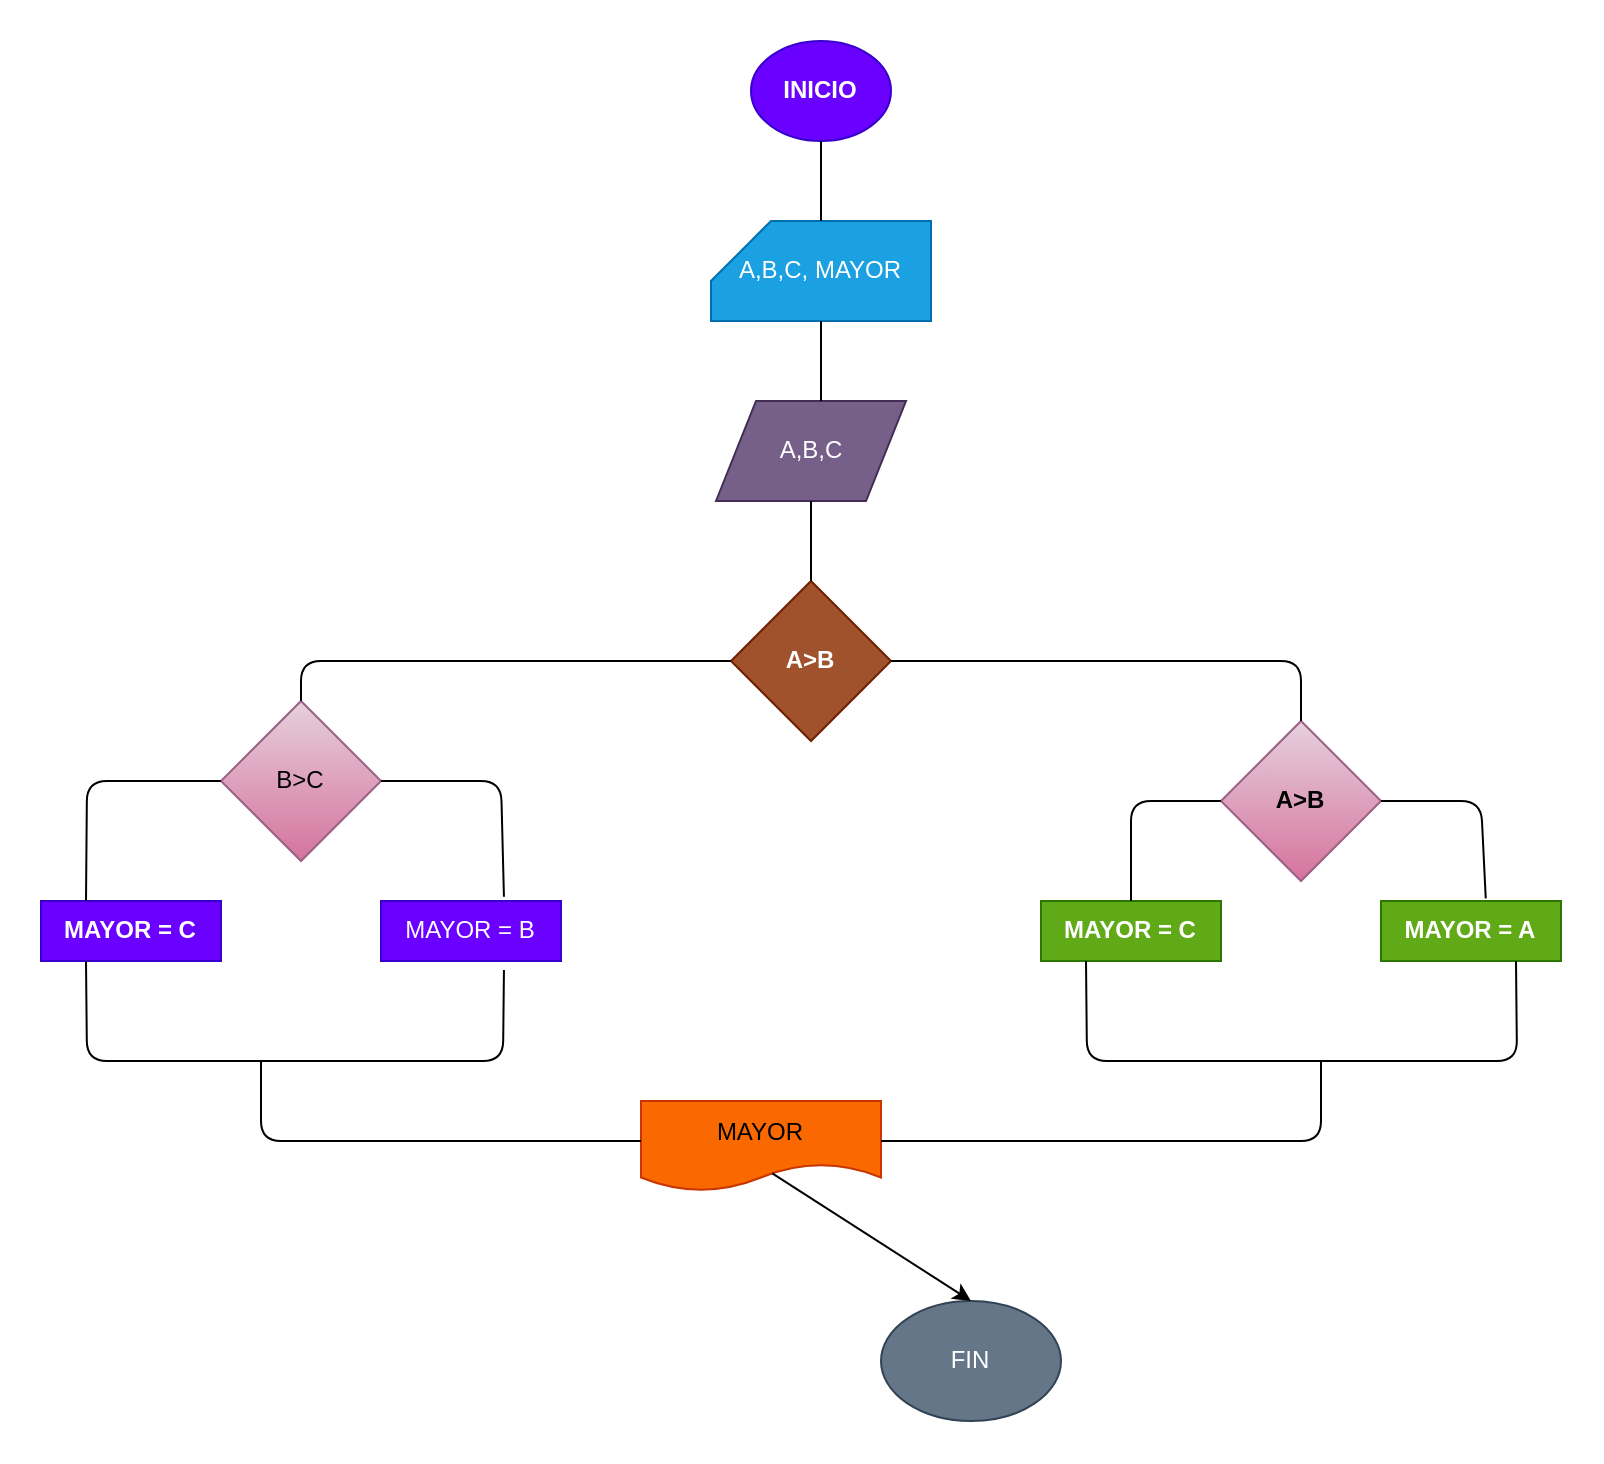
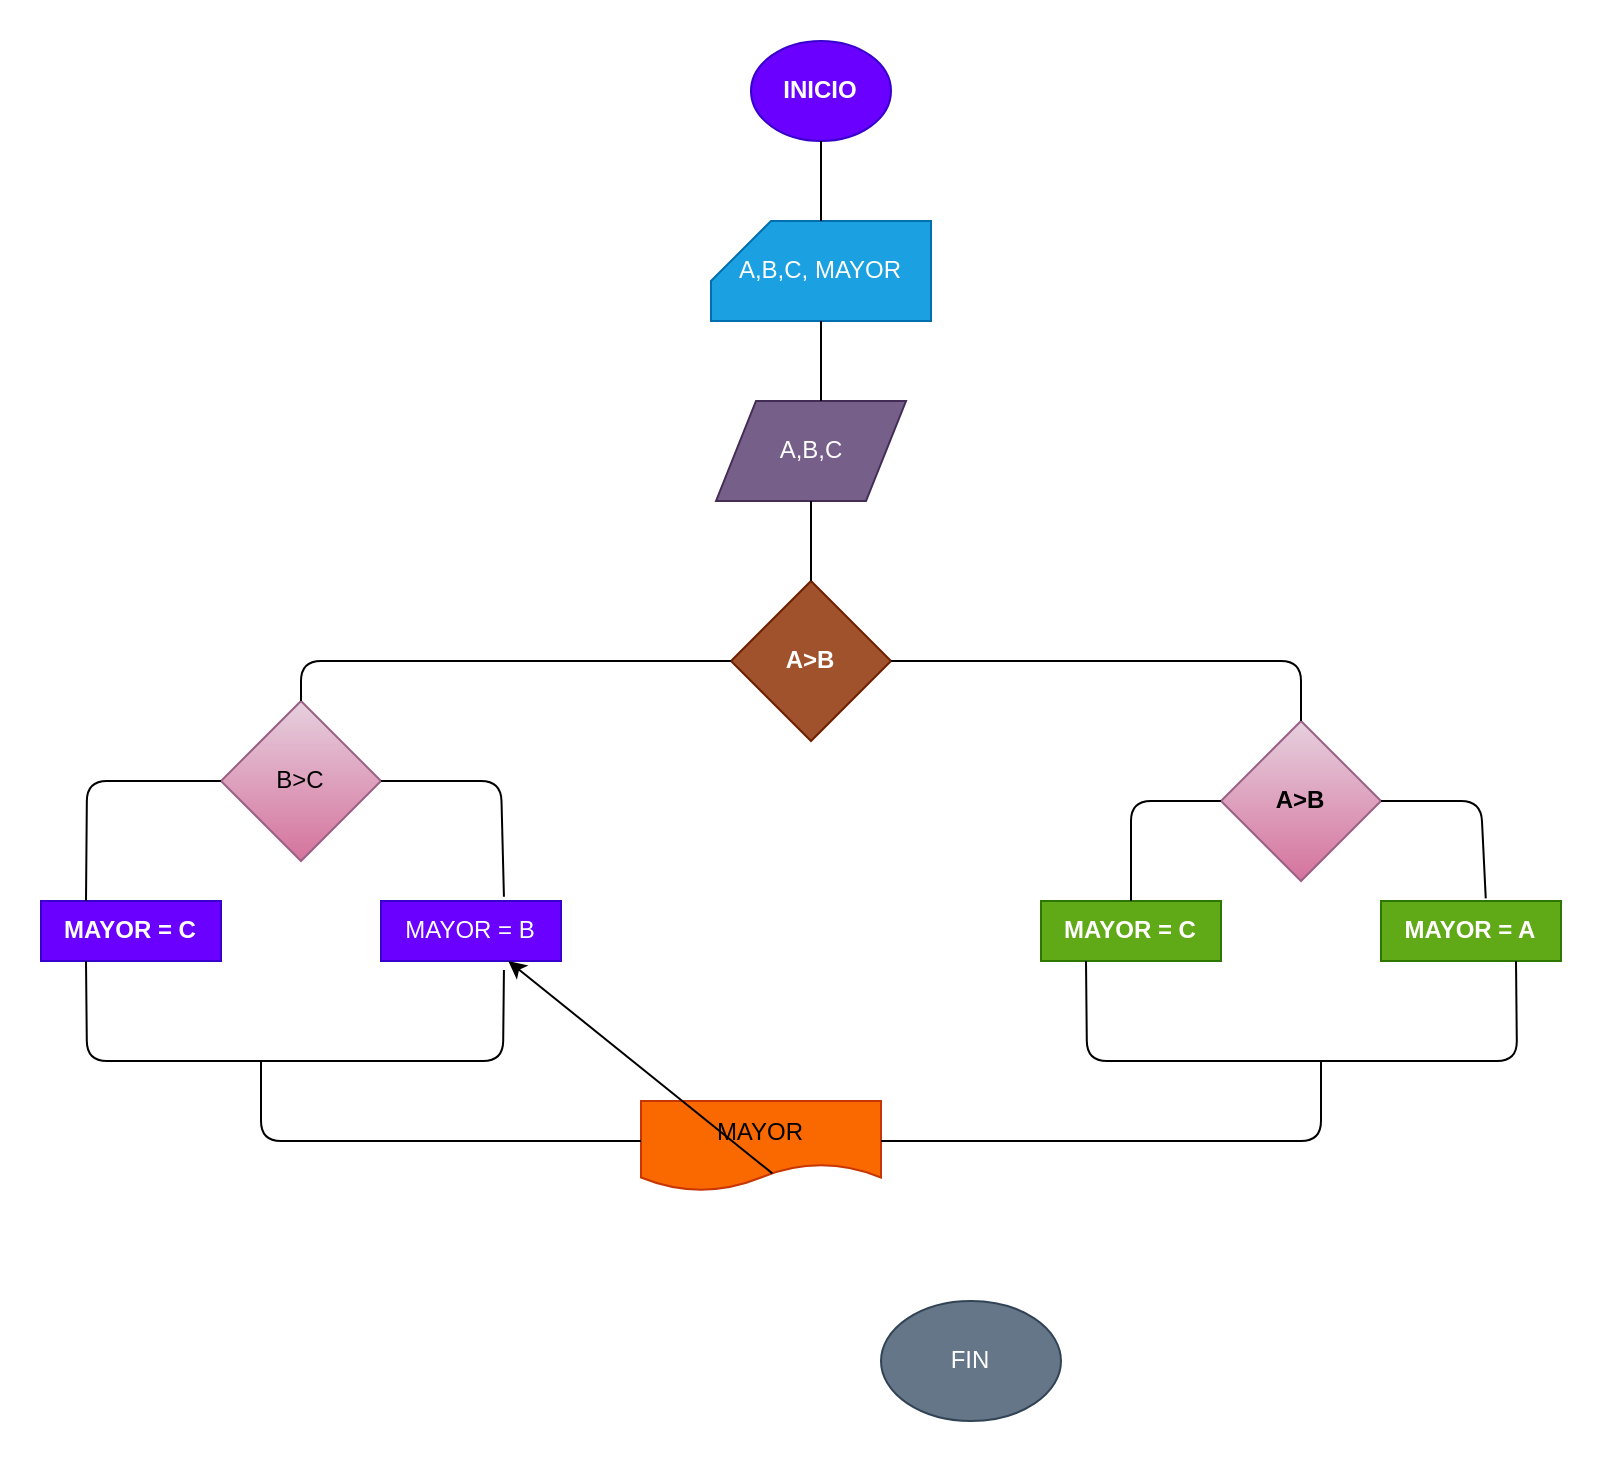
- <mxCell id="27" value="" style="endArrow=classic;html=1;entryX=0.5;entryY=0;entryDx=0;entryDy=0;exitX=0.547;exitY=0.804;exitDx=0;exitDy=0;exitPerimeter=0;" edge="1" parent="1" source="12" target="13"><mxGeometry width="50" height="50" relative="1" as="geometry"><mxPoint x="460" y="580" as="sourcePoint" /><mxPoint x="510" y="530" as="targetPoint" /></mxGeometry></mxCell>
+ <mxCell id="27" value="" style="endArrow=classic;html=1;exitX=0.547;exitY=0.804;exitDx=0;exitDy=0;exitPerimeter=0;" edge="1" parent="1" source="12" target="11"><mxGeometry width="50" height="50" relative="1" as="geometry"><mxPoint x="460" y="580" as="sourcePoint" /><mxPoint x="510" y="530" as="targetPoint" /></mxGeometry></mxCell>
